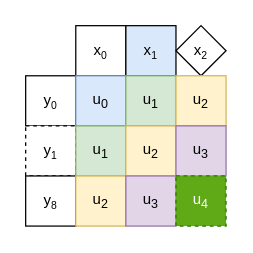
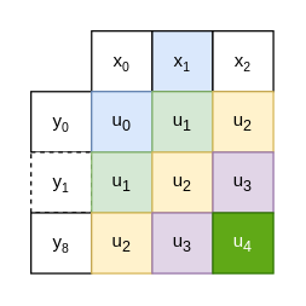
- <mxCell id="4" value="&lt;span&gt;x&lt;/span&gt;&lt;span style=&quot;font-size: 10px&quot;&gt;&lt;sub&gt;2&lt;/sub&gt;&lt;/span&gt;" style="rhombus;whiteSpace=wrap;html=1;" parent="1" vertex="1"><mxGeometry x="140" y="20" width="40" height="40" as="geometry" /></mxCell>
+ <mxCell id="4" value="&lt;span&gt;x&lt;/span&gt;&lt;span style=&quot;font-size: 10px&quot;&gt;&lt;sub&gt;2&lt;/sub&gt;&lt;/span&gt;" style="rounded=0;whiteSpace=wrap;html=1;" parent="1" vertex="1"><mxGeometry x="140" y="20" width="40" height="40" as="geometry" /></mxCell>
- <mxCell id="16" value="&lt;span style=&quot;font-size: 12px&quot;&gt;u&lt;/span&gt;&lt;sub&gt;4&lt;/sub&gt;" style="rounded=0;whiteSpace=wrap;html=1;fillColor=#60a917;strokeColor=#2D7600;fontColor=#ffffff;dashed=1;" parent="1" vertex="1"><mxGeometry x="140" y="140" width="40" height="40" as="geometry" /></mxCell>
+ <mxCell id="16" value="&lt;span style=&quot;font-size: 12px&quot;&gt;u&lt;/span&gt;&lt;sub&gt;4&lt;/sub&gt;" style="rounded=0;whiteSpace=wrap;html=1;fillColor=#60a917;strokeColor=#2D7600;fontColor=#ffffff;" parent="1" vertex="1"><mxGeometry x="140" y="140" width="40" height="40" as="geometry" /></mxCell>
